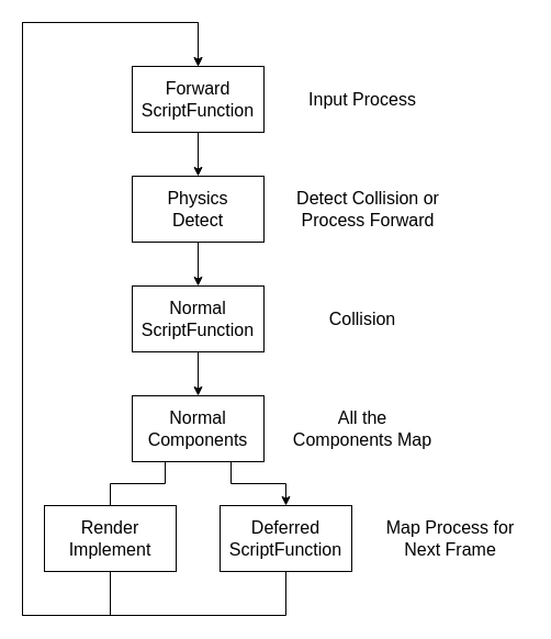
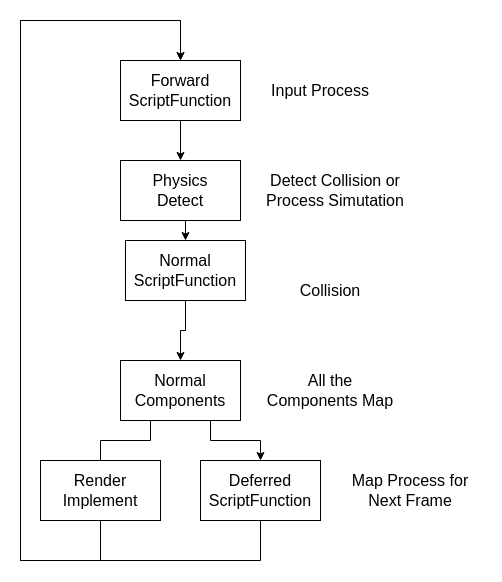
- <mxCell id="15" value="Input Process" style="text;html=1;strokeColor=none;fillColor=none;align=center;verticalAlign=middle;whiteSpace=wrap;rounded=0;fontSize=16;" parent="1" vertex="1"><mxGeometry x="260" y="75" width="140" height="30" as="geometry" /></mxCell>
+ <mxCell id="15" value="Input Process" style="text;html=1;strokeColor=none;fillColor=none;align=center;verticalAlign=middle;whiteSpace=wrap;rounded=0;fontSize=16;" parent="1" vertex="1"><mxGeometry x="250" y="75" width="140" height="30" as="geometry" /></mxCell>
- <mxCell id="16" value="Detect Collision or Process Forward" style="text;html=1;strokeColor=none;fillColor=none;align=center;verticalAlign=middle;whiteSpace=wrap;rounded=0;fontSize=16;" parent="1" vertex="1"><mxGeometry x="260" y="175" width="150" height="30" as="geometry" /></mxCell>
+ <mxCell id="16" value="Detect Collision or Process Simutation" style="text;html=1;strokeColor=none;fillColor=none;align=center;verticalAlign=middle;whiteSpace=wrap;rounded=0;fontSize=16;" parent="1" vertex="1"><mxGeometry x="260" y="175" width="150" height="30" as="geometry" /></mxCell>
- <mxCell id="7" value="&lt;font style=&quot;font-size: 16px&quot;&gt;Normal&lt;br&gt;ScriptFunction&lt;br&gt;&lt;/font&gt;" style="rounded=0;whiteSpace=wrap;html=1;" parent="1" vertex="1"><mxGeometry x="120" y="260" width="120" height="60" as="geometry" /></mxCell>
+ <mxCell id="7" value="&lt;font style=&quot;font-size: 16px&quot;&gt;Normal&lt;br&gt;ScriptFunction&lt;br&gt;&lt;/font&gt;" style="rounded=0;whiteSpace=wrap;html=1;" parent="1" vertex="1"><mxGeometry x="125" y="240" width="120" height="60" as="geometry" /></mxCell>
